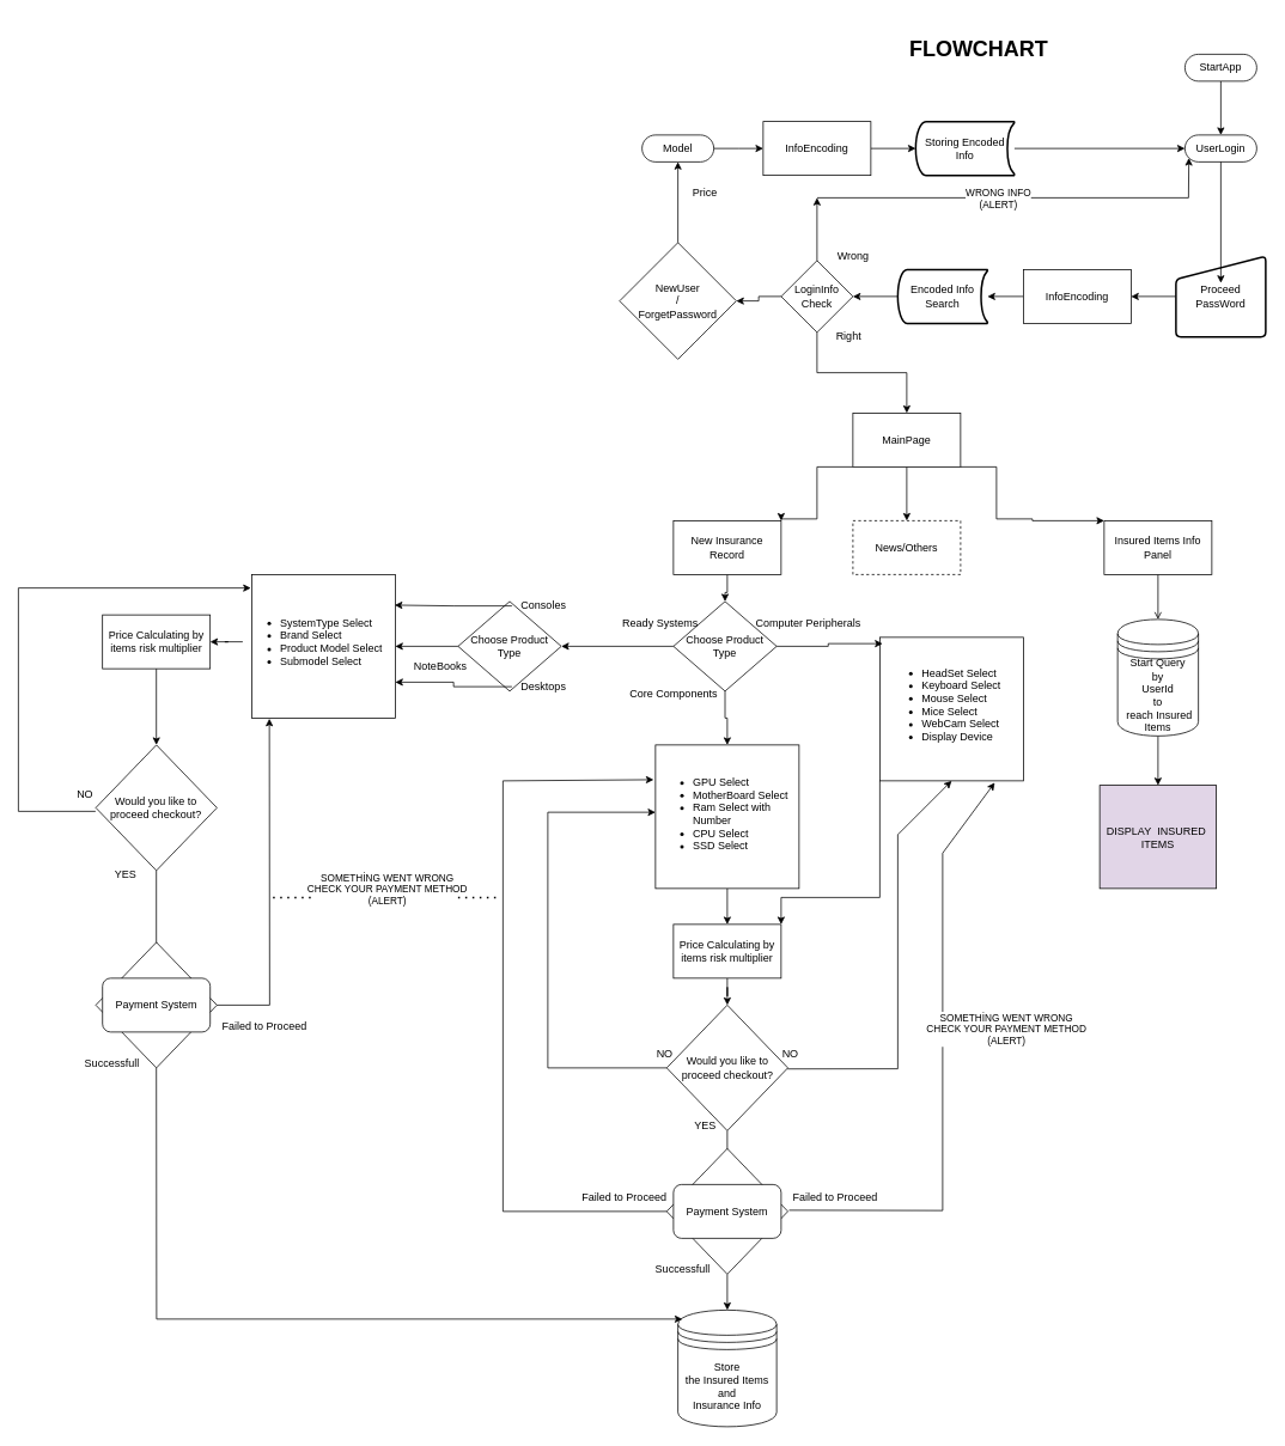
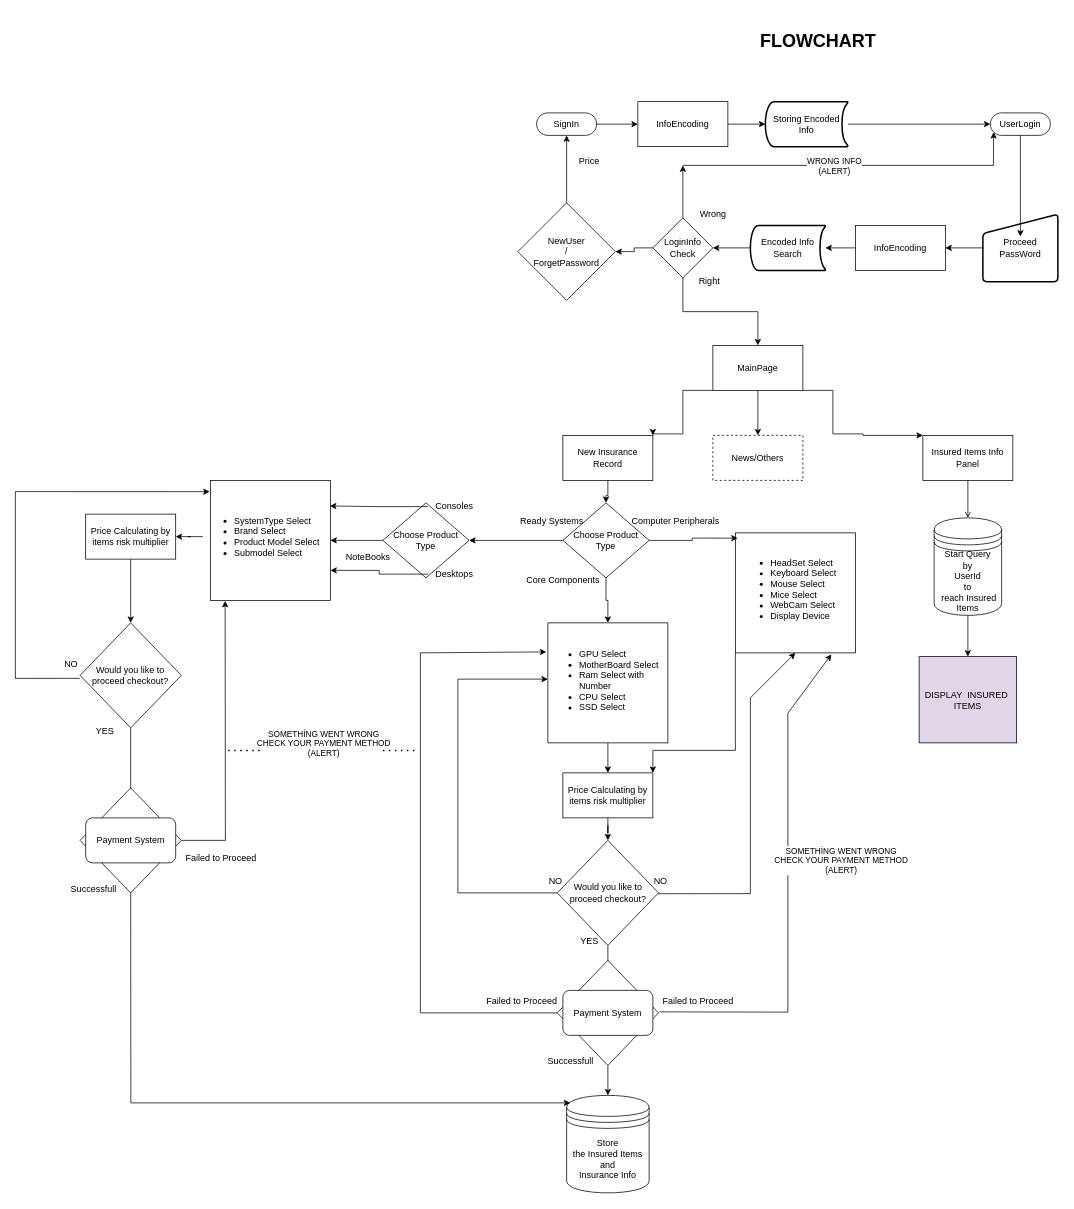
- <mxCell id="14" value="StartApp" style="html=1;dashed=0;whiteSpace=wrap;shape=mxgraph.dfd.start" parent="1" vertex="1"><mxGeometry x="1320" y="60" width="80" height="30" as="geometry" /></mxCell>
- <mxCell id="13" value="" style="edgeStyle=orthogonalEdgeStyle;rounded=0;orthogonalLoop=1;jettySize=auto;html=1;" parent="1" source="14" target="3" edge="1"><mxGeometry relative="1" as="geometry" /></mxCell>
- <mxCell id="12" value="Model" style="html=1;dashed=0;whiteSpace=wrap;shape=mxgraph.dfd.start" parent="1" vertex="1"><mxGeometry x="715" y="150" width="80" height="30" as="geometry" /></mxCell>
+ <mxCell id="12" value="SignIn" style="html=1;dashed=0;whiteSpace=wrap;shape=mxgraph.dfd.start" parent="1" vertex="1"><mxGeometry x="715" y="150" width="80" height="30" as="geometry" /></mxCell>
